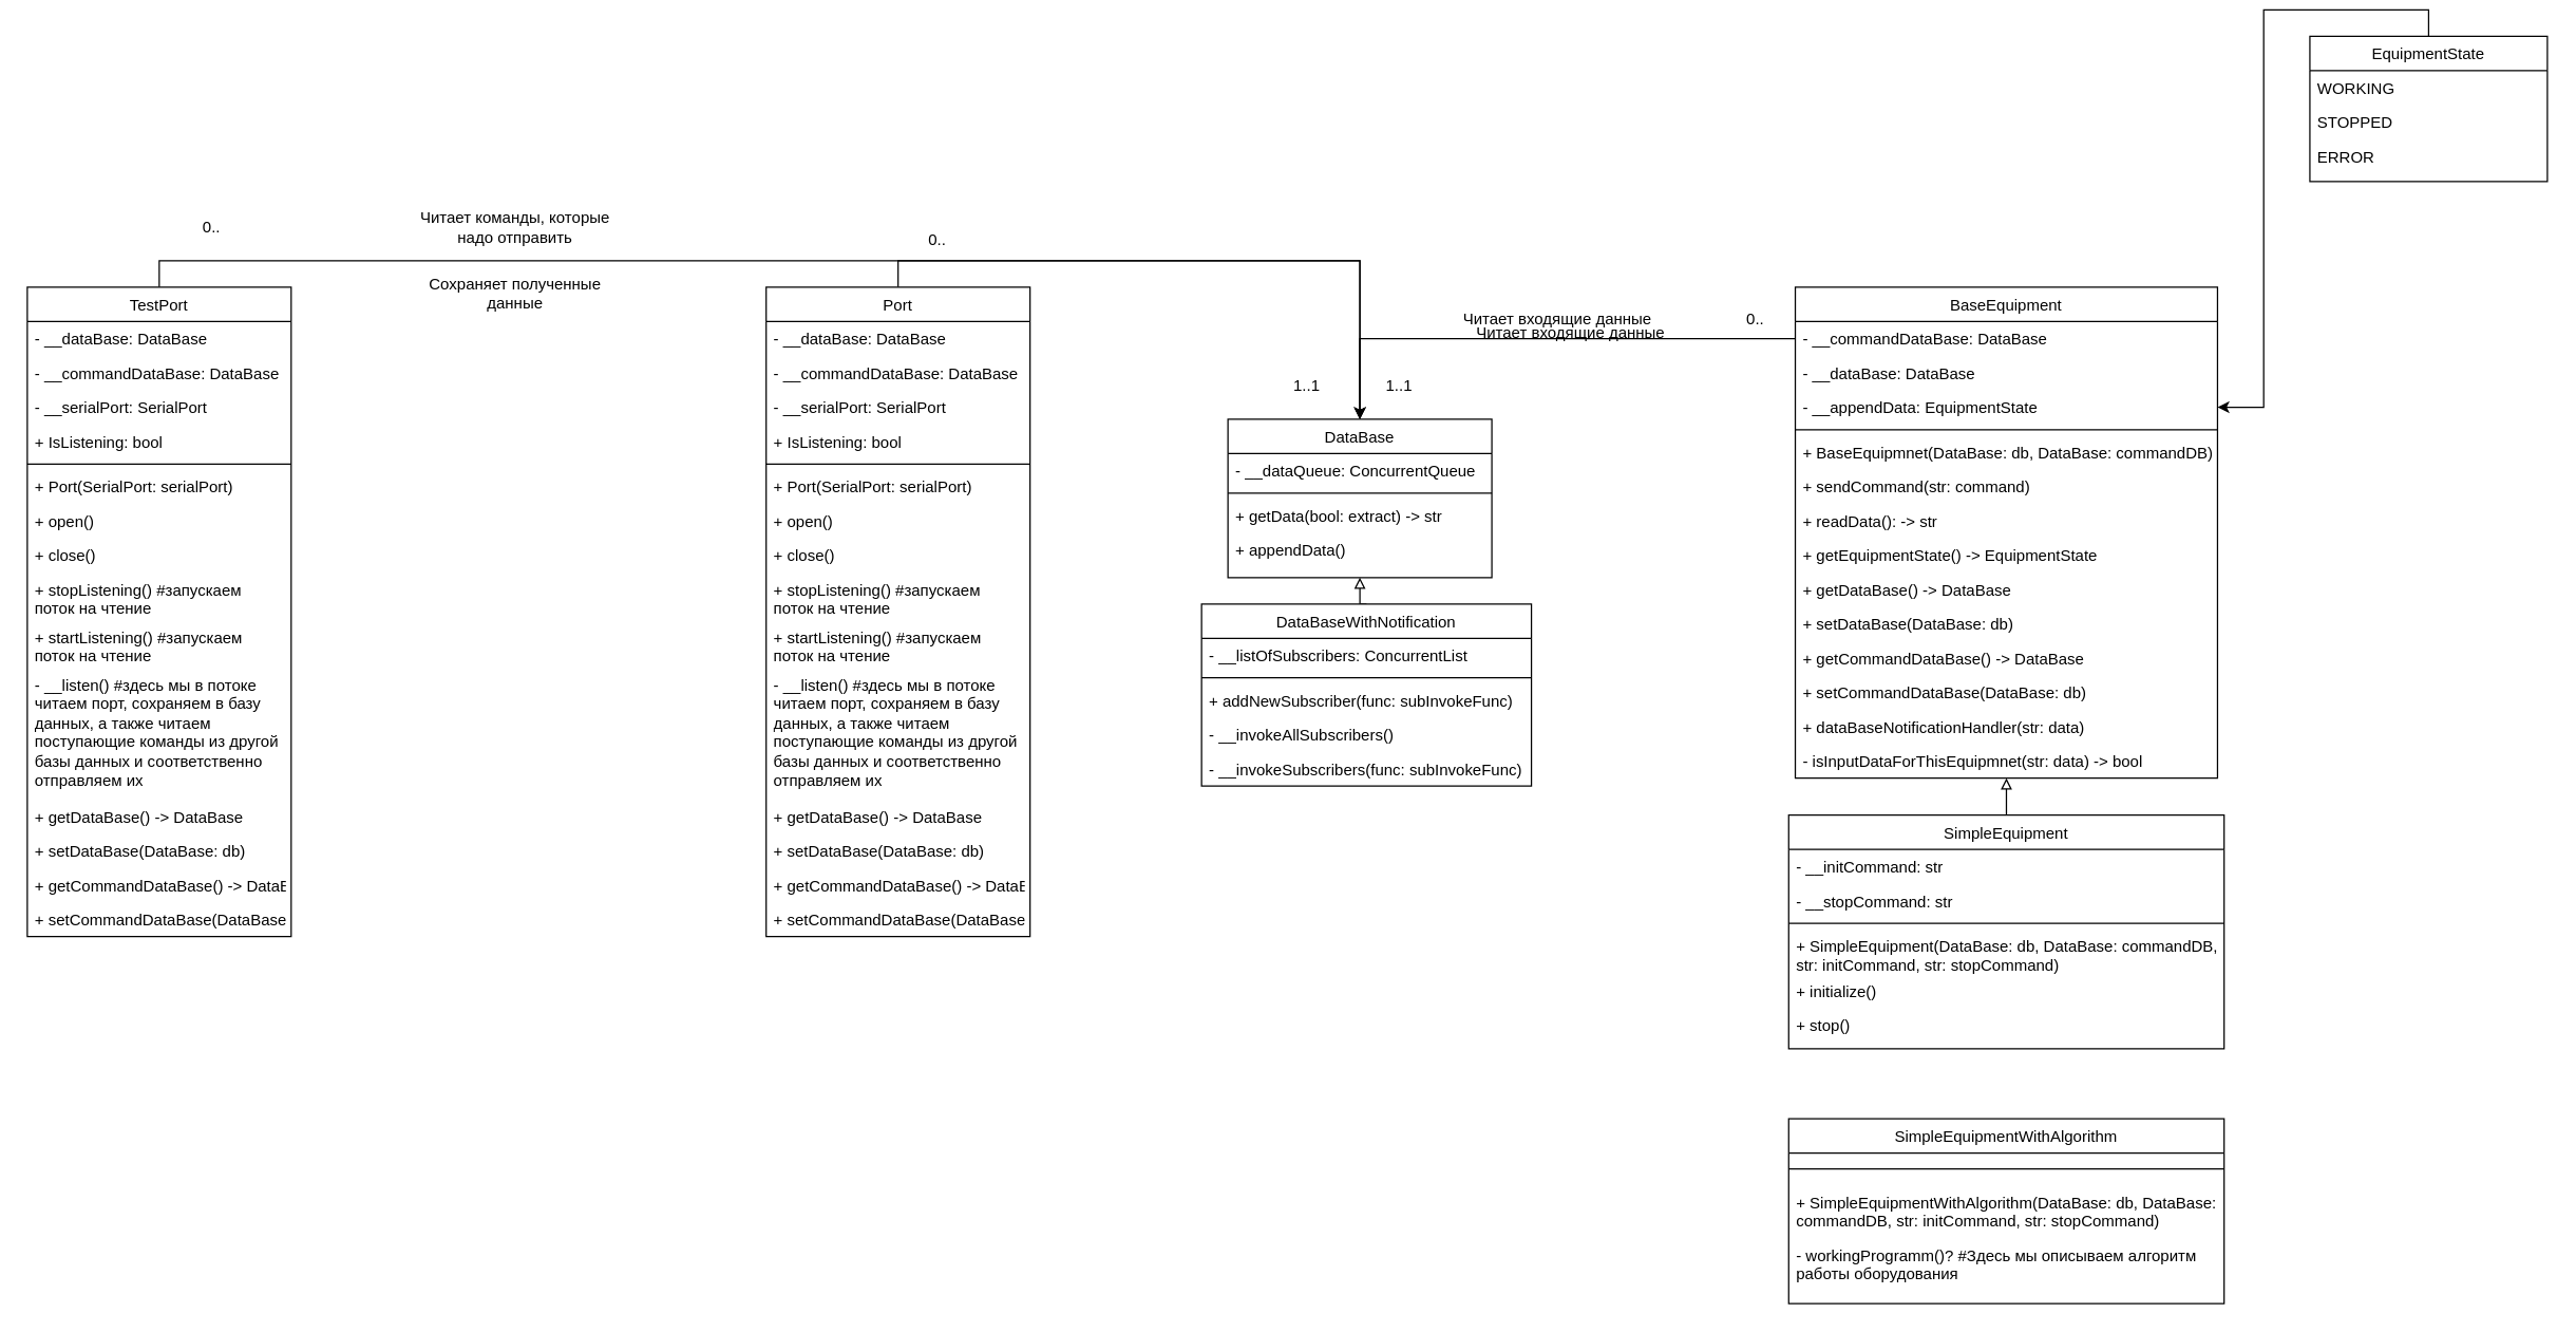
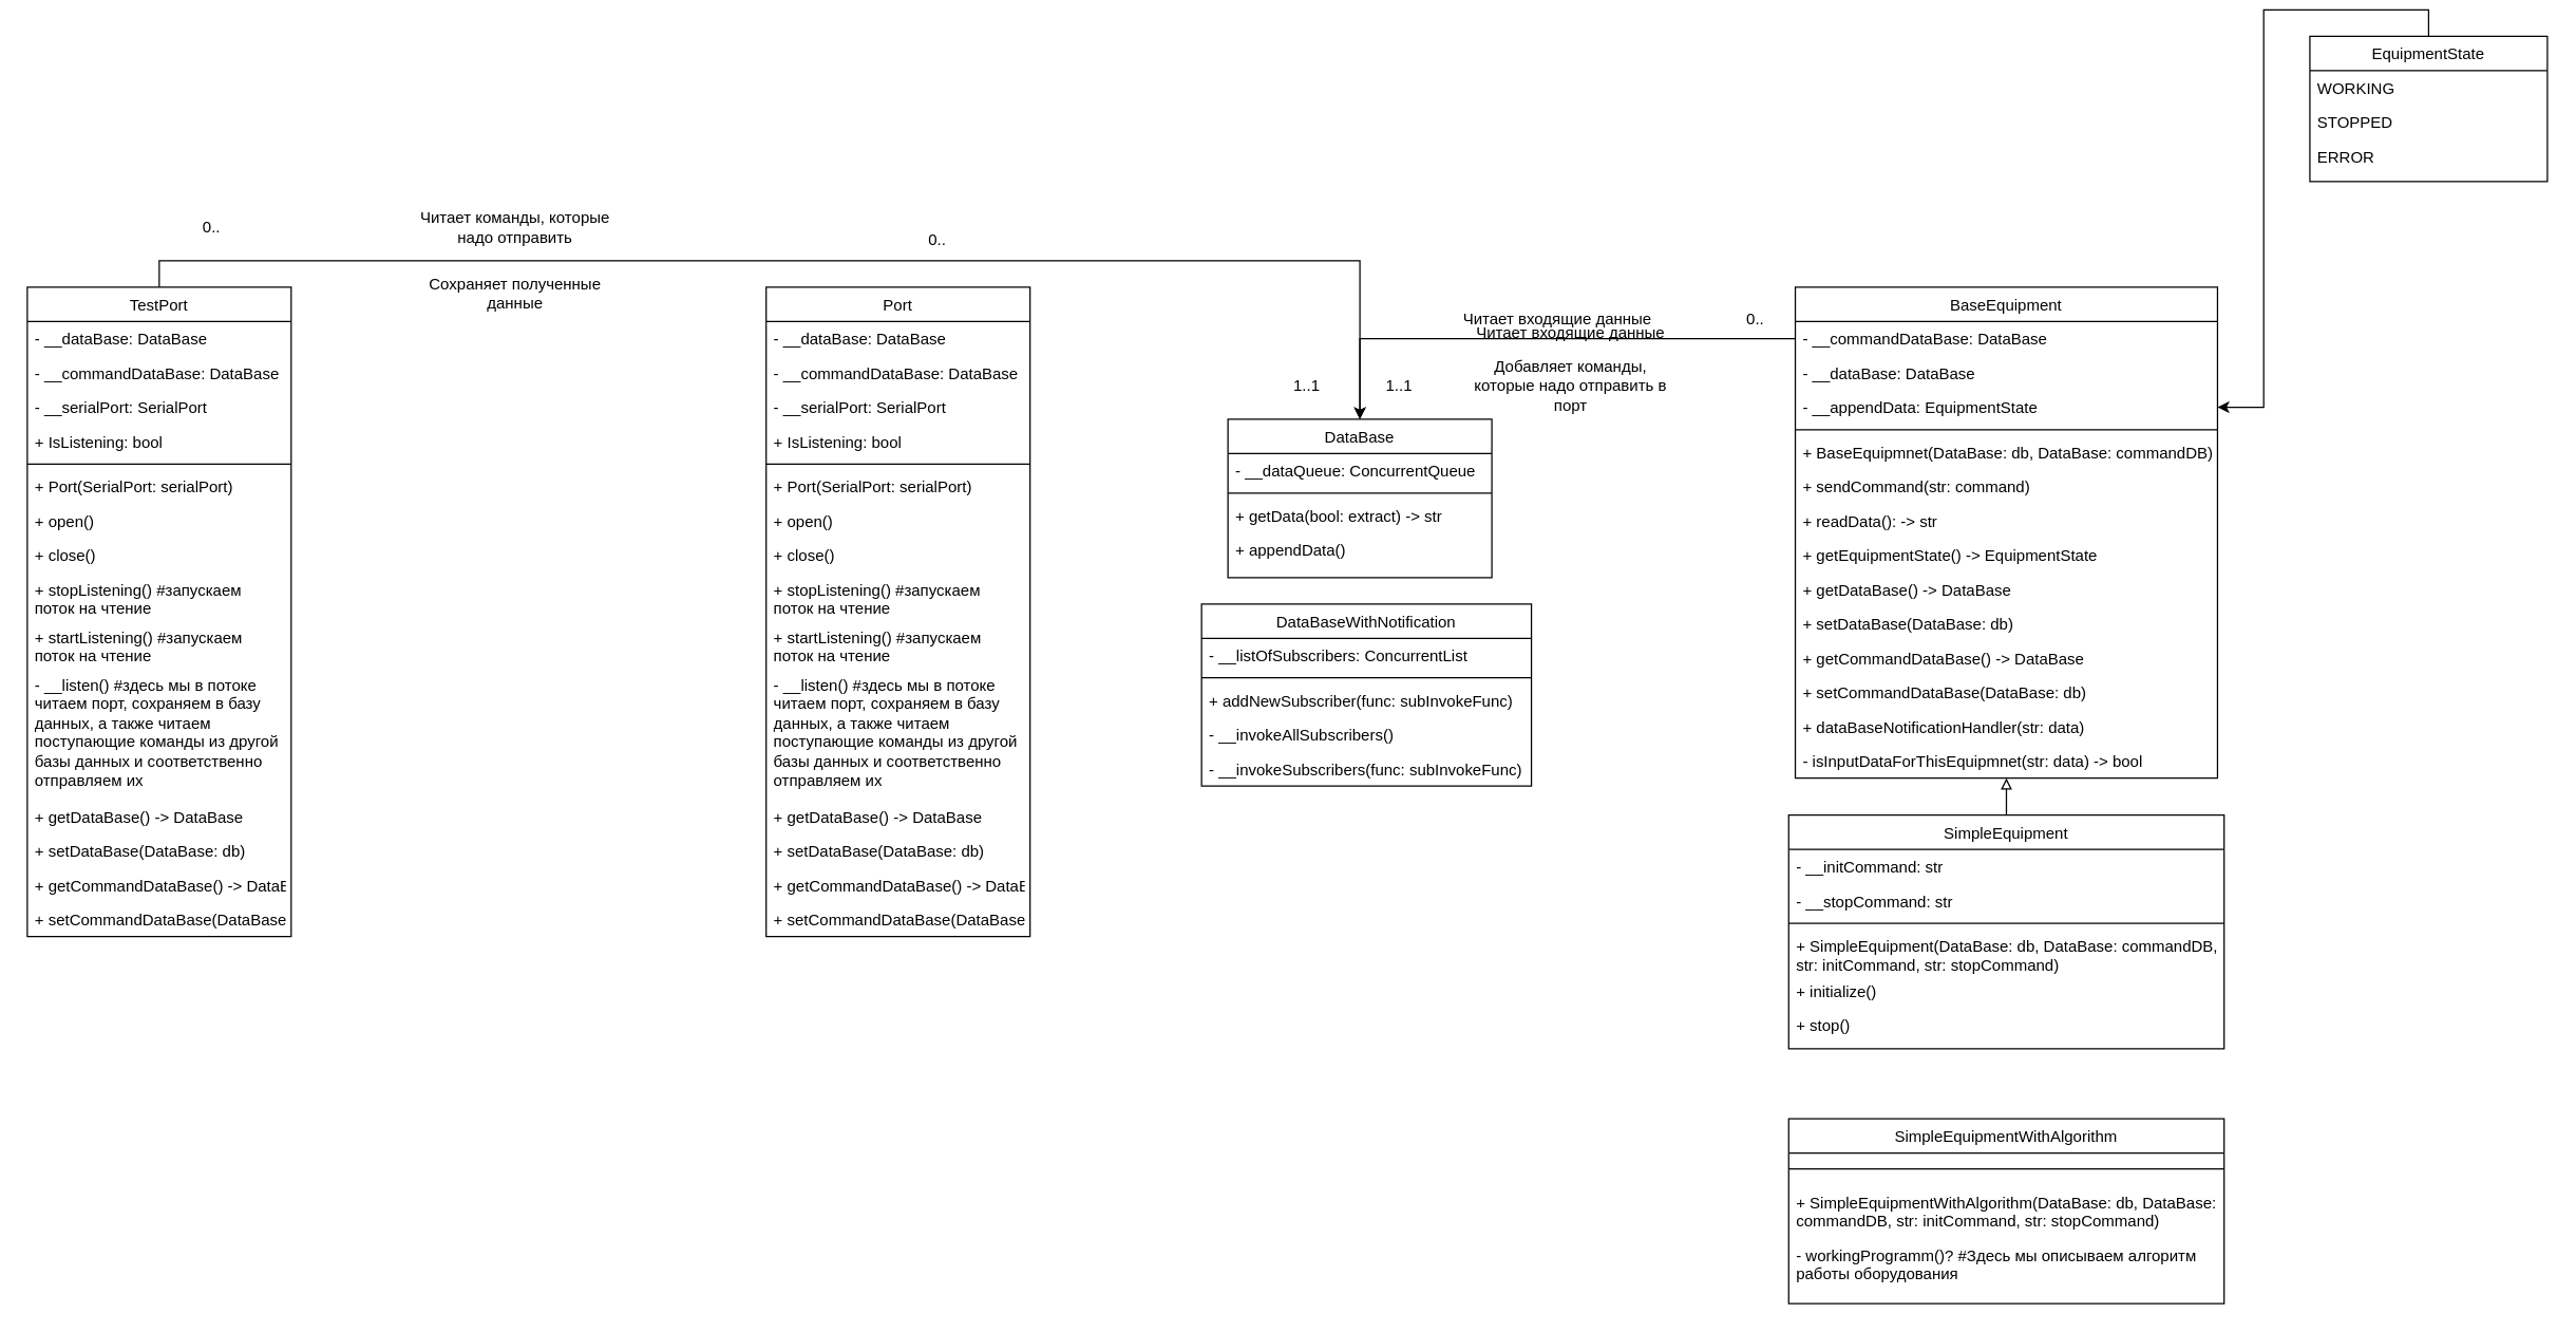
- <mxCell id="51" style="edgeStyle=orthogonalEdgeStyle;rounded=0;orthogonalLoop=1;jettySize=auto;html=1;exitX=0.5;exitY=0;exitDx=0;exitDy=0;entryX=0.5;entryY=0;entryDx=0;entryDy=0;" edge="1" parent="1" source="52" target="2"><mxGeometry relative="1" as="geometry" /></mxCell>
+ <mxCell id="89" value="Добавляет команды, которые надо отправить в порт" style="text;html=1;align=center;verticalAlign=middle;whiteSpace=wrap;rounded=0;" vertex="1" parent="1"><mxGeometry x="1110" y="270" width="160" height="30" as="geometry" /></mxCell>
- <mxCell id="7" style="edgeStyle=orthogonalEdgeStyle;rounded=0;orthogonalLoop=1;jettySize=auto;html=1;exitX=0.5;exitY=0;exitDx=0;exitDy=0;entryX=0.5;entryY=1;entryDx=0;entryDy=0;endArrow=block;endFill=0;" edge="1" parent="1" source="8" target="2"><mxGeometry relative="1" as="geometry"><mxPoint x="1029.769" y="440" as="targetPoint" /></mxGeometry></mxCell>
